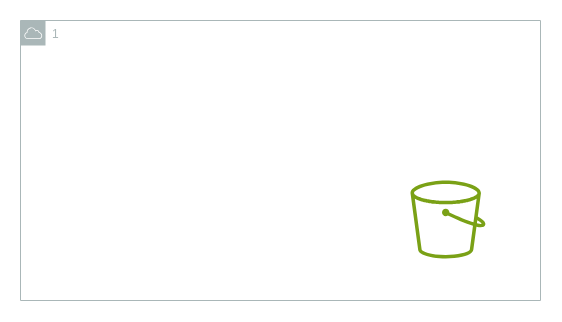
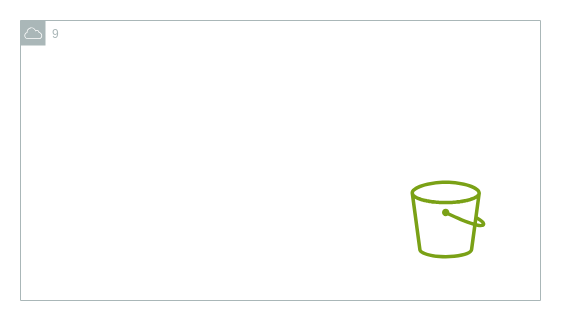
- <mxCell id="2" value="1" style="sketch=0;outlineConnect=0;gradientColor=none;html=1;whiteSpace=wrap;fontSize=12;fontStyle=0;shape=mxgraph.aws4.group;grIcon=mxgraph.aws4.group_aws_cloud;strokeColor=#AAB7B8;fillColor=none;verticalAlign=top;align=left;spacingLeft=30;fontColor=#AAB7B8;dashed=0;" vertex="1" parent="1"><mxGeometry x="20" y="20" width="520" height="280" as="geometry" /></mxCell>
+ <mxCell id="2" value="9" style="sketch=0;outlineConnect=0;gradientColor=none;html=1;whiteSpace=wrap;fontSize=12;fontStyle=0;shape=mxgraph.aws4.group;grIcon=mxgraph.aws4.group_aws_cloud;strokeColor=#AAB7B8;fillColor=none;verticalAlign=top;align=left;spacingLeft=30;fontColor=#AAB7B8;dashed=0;" vertex="1" parent="1"><mxGeometry x="20" y="20" width="520" height="280" as="geometry" /></mxCell>
